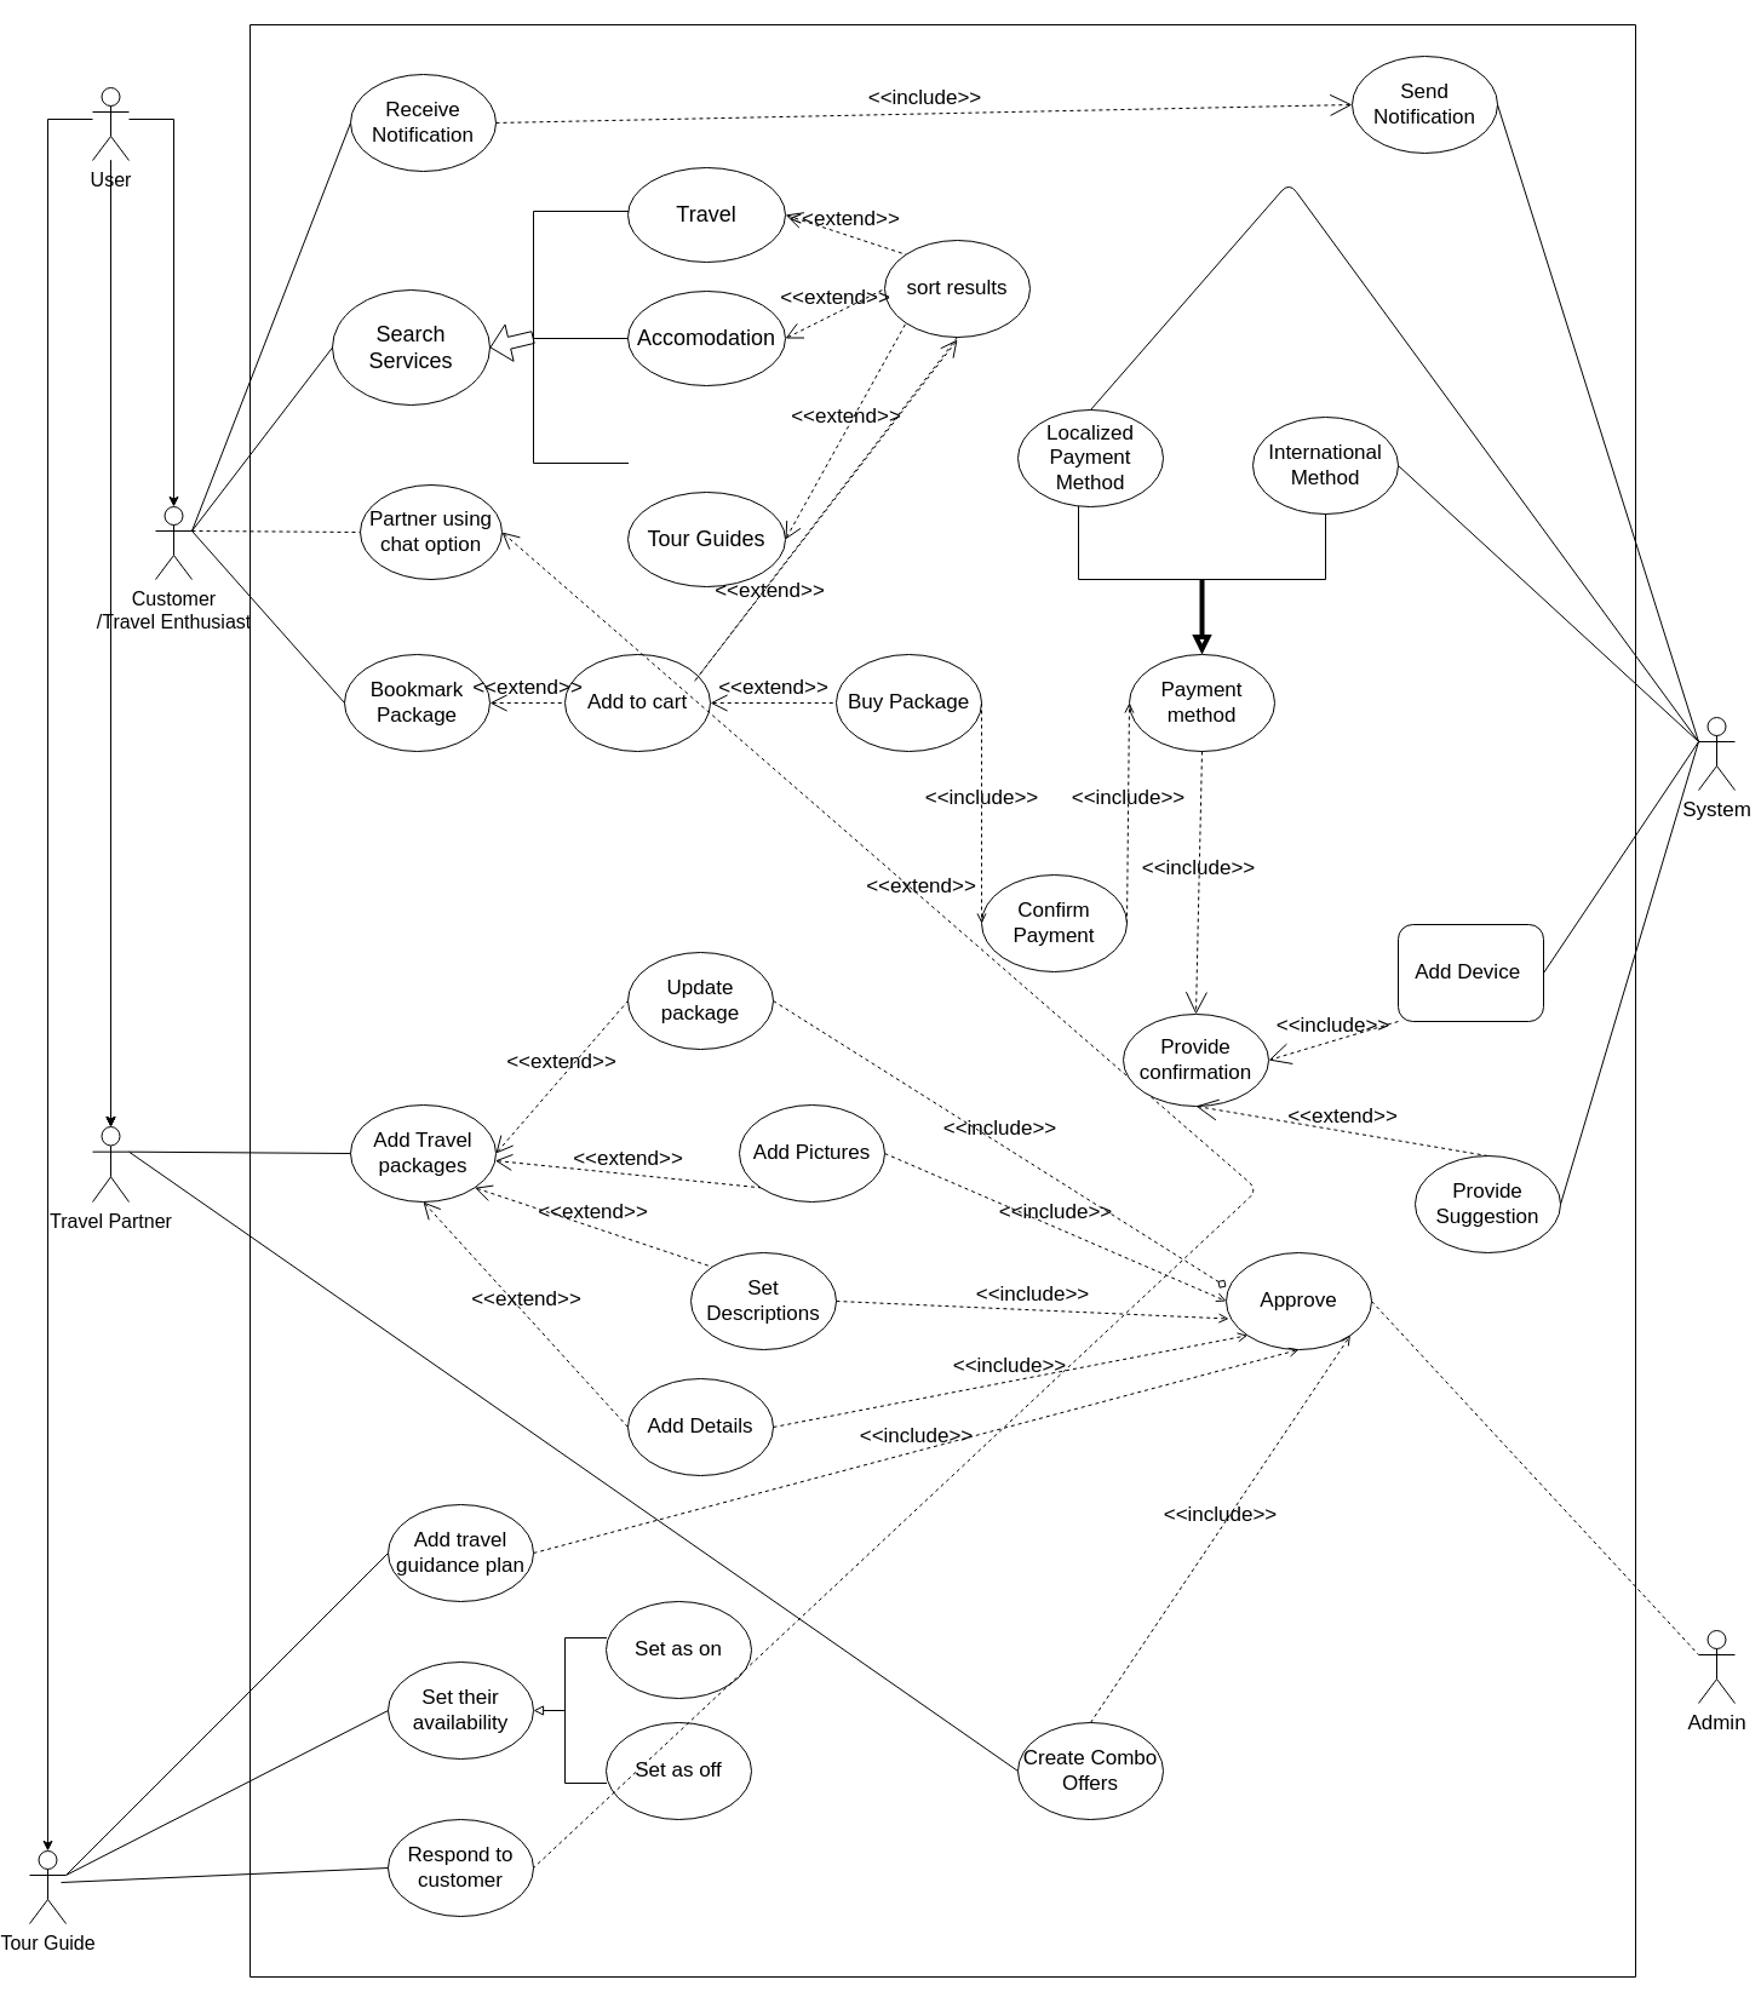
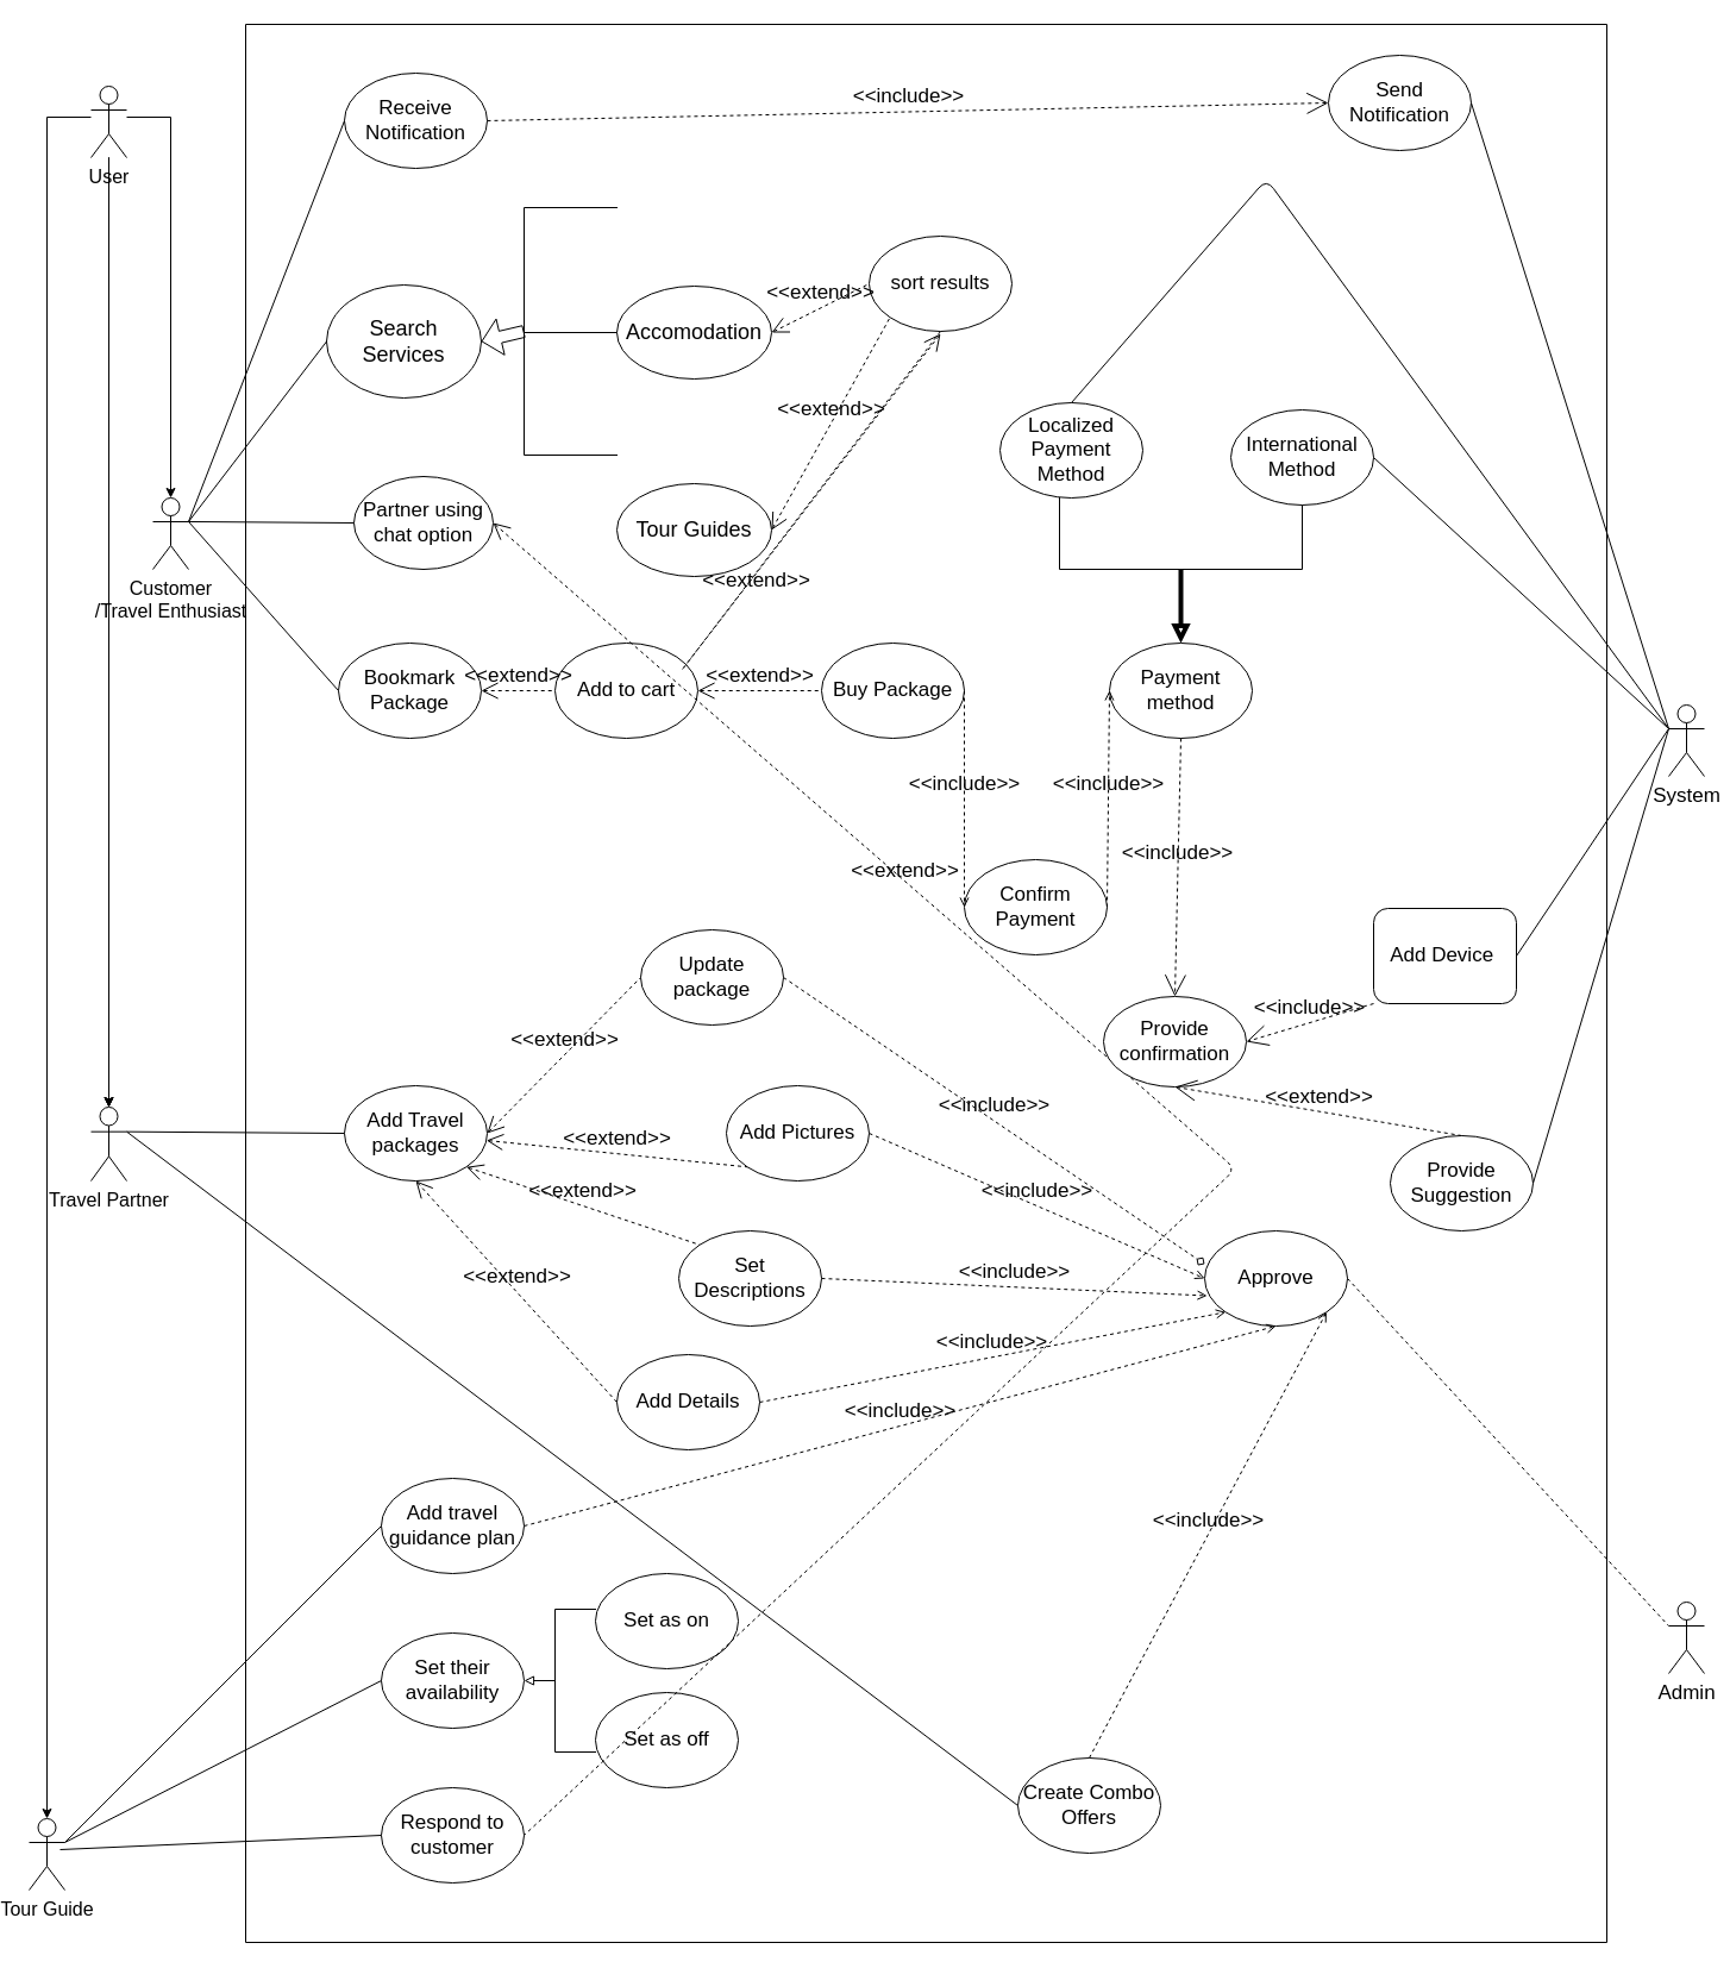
- <mxCell id="13" value="&lt;span style=&quot;font-size: 18px&quot;&gt;Travel&lt;br&gt;&lt;/span&gt;" style="ellipse;whiteSpace=wrap;html=1;gradientColor=none;strokeWidth=1;" vertex="1" parent="11"><mxGeometry x="312" y="118" width="130" height="78" as="geometry" /></mxCell>
- <mxCell id="17" value="&amp;lt;&amp;lt;extend&amp;gt;&amp;gt;" style="edgeStyle=none;html=1;startArrow=open;endArrow=none;startSize=12;verticalAlign=bottom;dashed=1;labelBackgroundColor=none;rounded=0;fontSize=17;strokeWidth=1;exitX=1;exitY=0.5;exitDx=0;exitDy=0;entryX=0;entryY=0;entryDx=0;entryDy=0;" edge="1" parent="11" source="13" target="16"><mxGeometry width="160" relative="1" as="geometry"><mxPoint x="338" y="442" as="sourcePoint" /><mxPoint x="498" y="442" as="targetPoint" /></mxGeometry></mxCell>
- <mxCell id="73" value="" style="endArrow=none;html=1;rounded=0;fontSize=17;strokeWidth=1;entryX=0;entryY=0.5;entryDx=0;entryDy=0;exitX=1;exitY=0.333;exitDx=0;exitDy=0;exitPerimeter=0;dashed=1;" edge="1" parent="1" source="10" target="20"><mxGeometry width="50" height="50" relative="1" as="geometry"><mxPoint x="228" y="436" as="sourcePoint" /><mxPoint x="642" y="696" as="targetPoint" /></mxGeometry></mxCell>
+ <mxCell id="73" value="" style="endArrow=none;html=1;rounded=0;fontSize=17;strokeWidth=1;entryX=0;entryY=0.5;entryDx=0;entryDy=0;exitX=1;exitY=0.333;exitDx=0;exitDy=0;exitPerimeter=0;" edge="1" parent="1" source="10" target="20"><mxGeometry width="50" height="50" relative="1" as="geometry"><mxPoint x="228" y="436" as="sourcePoint" /><mxPoint x="642" y="696" as="targetPoint" /></mxGeometry></mxCell>
- <mxCell id="37" value="Update package" style="ellipse;whiteSpace=wrap;html=1;fontSize=17;strokeWidth=1;gradientColor=#ffffff;" vertex="1" parent="11"><mxGeometry x="312" y="766" width="120" height="80" as="geometry" /></mxCell>
+ <mxCell id="37" value="Update package" style="ellipse;whiteSpace=wrap;html=1;fontSize=17;strokeWidth=1;gradientColor=#ffffff;" vertex="1" parent="11"><mxGeometry x="332" y="761" width="120" height="80" as="geometry" /></mxCell>
- <mxCell id="70" value="Create Combo Offers" style="ellipse;whiteSpace=wrap;html=1;fontSize=17;strokeWidth=1;gradientColor=#ffffff;" vertex="1" parent="11"><mxGeometry x="634" y="1402" width="120" height="80" as="geometry" /></mxCell>
+ <mxCell id="70" value="Create Combo Offers" style="ellipse;whiteSpace=wrap;html=1;fontSize=17;strokeWidth=1;gradientColor=#ffffff;" vertex="1" parent="11"><mxGeometry x="649" y="1457" width="120" height="80" as="geometry" /></mxCell>
